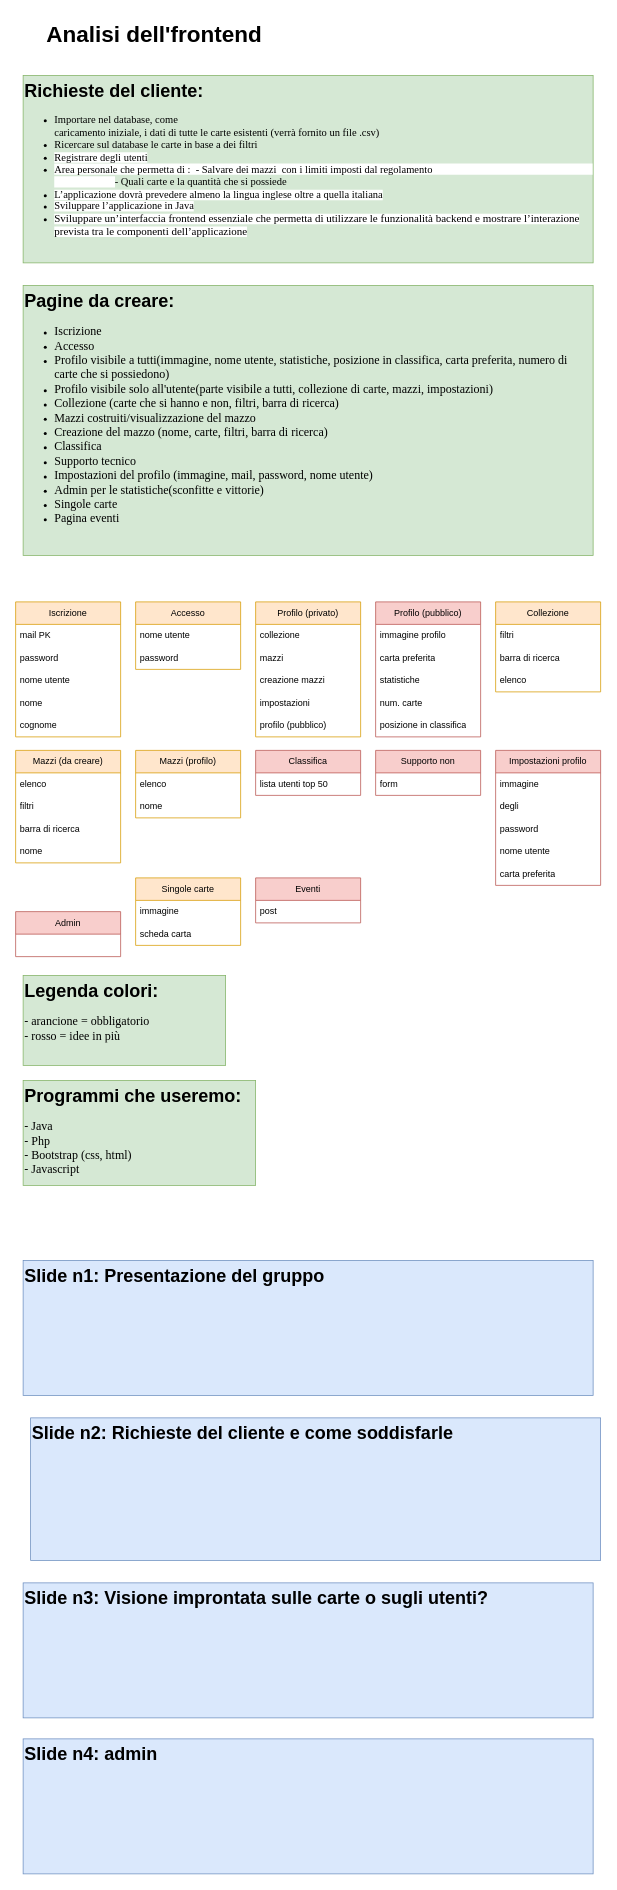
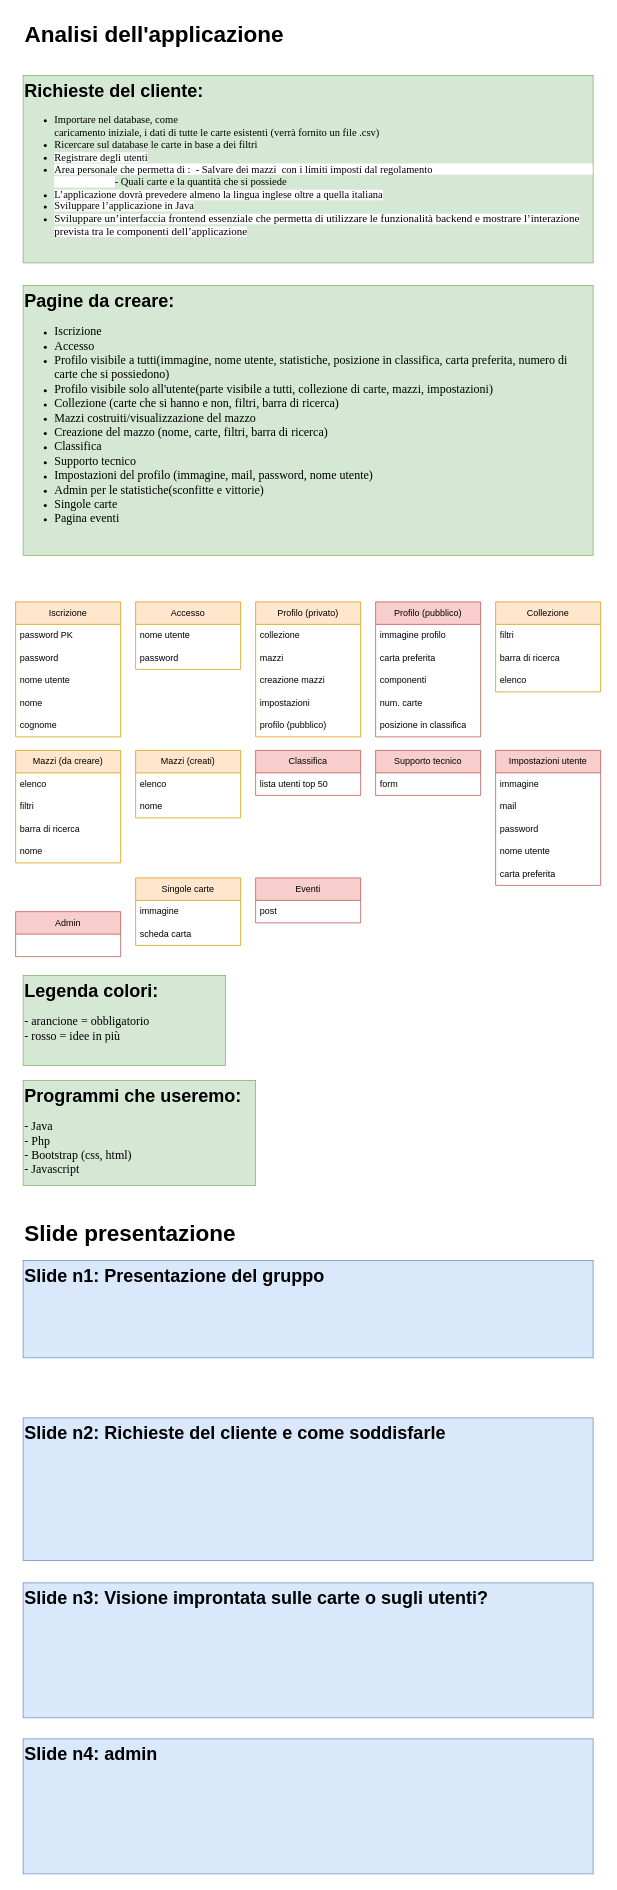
- <mxCell id="2" value="&lt;span style=&quot;font-size: 30px;&quot;&gt;&lt;b&gt;Analisi dell'frontend&lt;/b&gt;&lt;/span&gt;" style="text;html=1;align=center;verticalAlign=middle;whiteSpace=wrap;rounded=0;" parent="1" vertex="1"><mxGeometry x="20" y="20" width="370" height="50" as="geometry" /></mxCell>
+ <mxCell id="2" value="&lt;span style=&quot;font-size: 30px;&quot;&gt;&lt;b&gt;Analisi dell'applicazione&lt;/b&gt;&lt;/span&gt;" style="text;html=1;align=center;verticalAlign=middle;whiteSpace=wrap;rounded=0;" parent="1" vertex="1"><mxGeometry x="20" y="20" width="370" height="50" as="geometry" /></mxCell>
- <mxCell id="6" value="mail PK" style="text;strokeColor=none;fillColor=none;align=left;verticalAlign=middle;spacingLeft=4;spacingRight=4;overflow=hidden;points=[[0,0.5],[1,0.5]];portConstraint=eastwest;rotatable=0;whiteSpace=wrap;html=1;" parent="5" vertex="1"><mxGeometry y="30" width="140" height="30" as="geometry" /></mxCell>
+ <mxCell id="6" value="password PK" style="text;strokeColor=none;fillColor=none;align=left;verticalAlign=middle;spacingLeft=4;spacingRight=4;overflow=hidden;points=[[0,0.5],[1,0.5]];portConstraint=eastwest;rotatable=0;whiteSpace=wrap;html=1;" parent="5" vertex="1"><mxGeometry y="30" width="140" height="30" as="geometry" /></mxCell>
- <mxCell id="23" value="statistiche" style="text;strokeColor=none;fillColor=none;align=left;verticalAlign=middle;spacingLeft=4;spacingRight=4;overflow=hidden;points=[[0,0.5],[1,0.5]];portConstraint=eastwest;rotatable=0;whiteSpace=wrap;html=1;" parent="20" vertex="1"><mxGeometry y="90" width="140" height="30" as="geometry" /></mxCell>
+ <mxCell id="23" value="componenti" style="text;strokeColor=none;fillColor=none;align=left;verticalAlign=middle;spacingLeft=4;spacingRight=4;overflow=hidden;points=[[0,0.5],[1,0.5]];portConstraint=eastwest;rotatable=0;whiteSpace=wrap;html=1;" parent="20" vertex="1"><mxGeometry y="90" width="140" height="30" as="geometry" /></mxCell>
- <mxCell id="35" value="Mazzi (profilo)" style="swimlane;fontStyle=0;childLayout=stackLayout;horizontal=1;startSize=30;horizontalStack=0;resizeParent=1;resizeParentMax=0;resizeLast=0;collapsible=1;marginBottom=0;whiteSpace=wrap;html=1;fillColor=#ffe6cc;strokeColor=#d79b00;" parent="1" vertex="1"><mxGeometry x="180" y="1000" width="140" height="90" as="geometry" /></mxCell>
+ <mxCell id="35" value="Mazzi (creati)" style="swimlane;fontStyle=0;childLayout=stackLayout;horizontal=1;startSize=30;horizontalStack=0;resizeParent=1;resizeParentMax=0;resizeLast=0;collapsible=1;marginBottom=0;whiteSpace=wrap;html=1;fillColor=#ffe6cc;strokeColor=#d79b00;" parent="1" vertex="1"><mxGeometry x="180" y="1000" width="140" height="90" as="geometry" /></mxCell>
- <mxCell id="40" value="Supporto non" style="swimlane;fontStyle=0;childLayout=stackLayout;horizontal=1;startSize=30;horizontalStack=0;resizeParent=1;resizeParentMax=0;resizeLast=0;collapsible=1;marginBottom=0;whiteSpace=wrap;html=1;fillColor=#f8cecc;strokeColor=#b85450;" parent="1" vertex="1"><mxGeometry x="500" y="1000" width="140" height="60" as="geometry" /></mxCell>
+ <mxCell id="40" value="Supporto tecnico" style="swimlane;fontStyle=0;childLayout=stackLayout;horizontal=1;startSize=30;horizontalStack=0;resizeParent=1;resizeParentMax=0;resizeLast=0;collapsible=1;marginBottom=0;whiteSpace=wrap;html=1;fillColor=#f8cecc;strokeColor=#b85450;" parent="1" vertex="1"><mxGeometry x="500" y="1000" width="140" height="60" as="geometry" /></mxCell>
- <mxCell id="42" value="Impostazioni profilo" style="swimlane;fontStyle=0;childLayout=stackLayout;horizontal=1;startSize=30;horizontalStack=0;resizeParent=1;resizeParentMax=0;resizeLast=0;collapsible=1;marginBottom=0;whiteSpace=wrap;html=1;fillColor=#f8cecc;strokeColor=#b85450;" parent="1" vertex="1"><mxGeometry x="660" y="1000" width="140" height="180" as="geometry" /></mxCell>
+ <mxCell id="42" value="Impostazioni utente" style="swimlane;fontStyle=0;childLayout=stackLayout;horizontal=1;startSize=30;horizontalStack=0;resizeParent=1;resizeParentMax=0;resizeLast=0;collapsible=1;marginBottom=0;whiteSpace=wrap;html=1;fillColor=#f8cecc;strokeColor=#b85450;" parent="1" vertex="1"><mxGeometry x="660" y="1000" width="140" height="180" as="geometry" /></mxCell>
- <mxCell id="44" value="degli" style="text;strokeColor=none;fillColor=none;align=left;verticalAlign=middle;spacingLeft=4;spacingRight=4;overflow=hidden;points=[[0,0.5],[1,0.5]];portConstraint=eastwest;rotatable=0;whiteSpace=wrap;html=1;" parent="42" vertex="1"><mxGeometry y="60" width="140" height="30" as="geometry" /></mxCell>
+ <mxCell id="44" value="mail" style="text;strokeColor=none;fillColor=none;align=left;verticalAlign=middle;spacingLeft=4;spacingRight=4;overflow=hidden;points=[[0,0.5],[1,0.5]];portConstraint=eastwest;rotatable=0;whiteSpace=wrap;html=1;" parent="42" vertex="1"><mxGeometry y="60" width="140" height="30" as="geometry" /></mxCell>
+ <mxCell id="56" value="&lt;h1 style=&quot;margin-top: 0px;&quot;&gt;&lt;font style=&quot;font-size: 30px;&quot;&gt;Slide presentazione&amp;nbsp;&lt;/font&gt;&lt;/h1&gt;" style="text;html=1;whiteSpace=wrap;overflow=hidden;rounded=0;" vertex="1" parent="1"><mxGeometry x="30" y="1620" width="360" height="40" as="geometry" /></mxCell>
- <mxCell id="57" value="&lt;h1 style=&quot;margin-top: 0px;&quot;&gt;Slide n1: Presentazione del gruppo&lt;/h1&gt;&lt;div style=&quot;font-size: 16px;&quot;&gt;&lt;br&gt;&lt;/div&gt;" style="text;html=1;whiteSpace=wrap;overflow=hidden;rounded=0;fillColor=#dae8fc;strokeColor=#6c8ebf;" vertex="1" parent="1"><mxGeometry x="30" y="1680" width="760" height="180" as="geometry" /></mxCell>
+ <mxCell id="57" value="&lt;h1 style=&quot;margin-top: 0px;&quot;&gt;Slide n1: Presentazione del gruppo&lt;/h1&gt;&lt;div style=&quot;font-size: 16px;&quot;&gt;&lt;br&gt;&lt;/div&gt;" style="text;html=1;whiteSpace=wrap;overflow=hidden;rounded=0;fillColor=#dae8fc;strokeColor=#6c8ebf;" vertex="1" parent="1"><mxGeometry x="30" y="1680" width="760" height="130" as="geometry" /></mxCell>
- <mxCell id="58" value="&lt;h1 style=&quot;margin-top: 0px;&quot;&gt;Slide n2: Richieste del cliente e come soddisfarle&lt;/h1&gt;&lt;div style=&quot;font-size: 16px;&quot;&gt;&lt;br&gt;&lt;/div&gt;" style="text;html=1;whiteSpace=wrap;overflow=hidden;rounded=0;fillColor=#dae8fc;strokeColor=#6c8ebf;" vertex="1" parent="1"><mxGeometry x="40" y="1890" width="760" height="190" as="geometry" /></mxCell>
+ <mxCell id="58" value="&lt;h1 style=&quot;margin-top: 0px;&quot;&gt;Slide n2: Richieste del cliente e come soddisfarle&lt;/h1&gt;&lt;div style=&quot;font-size: 16px;&quot;&gt;&lt;br&gt;&lt;/div&gt;" style="text;html=1;whiteSpace=wrap;overflow=hidden;rounded=0;fillColor=#dae8fc;strokeColor=#6c8ebf;" vertex="1" parent="1"><mxGeometry x="30" y="1890" width="760" height="190" as="geometry" /></mxCell>
